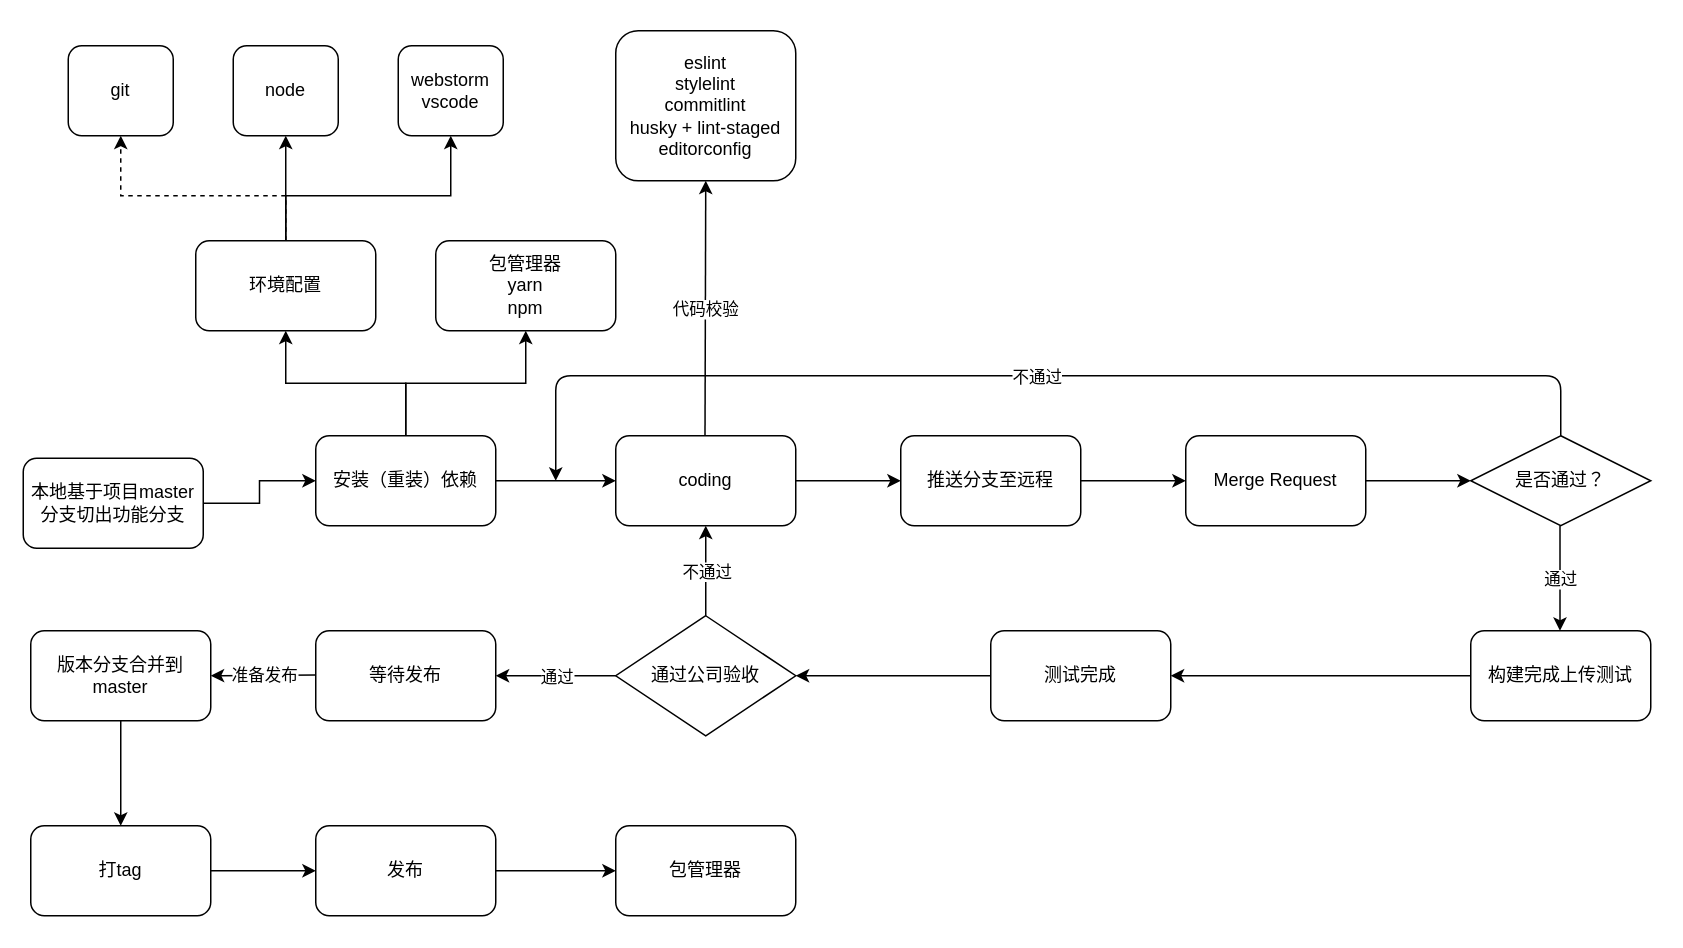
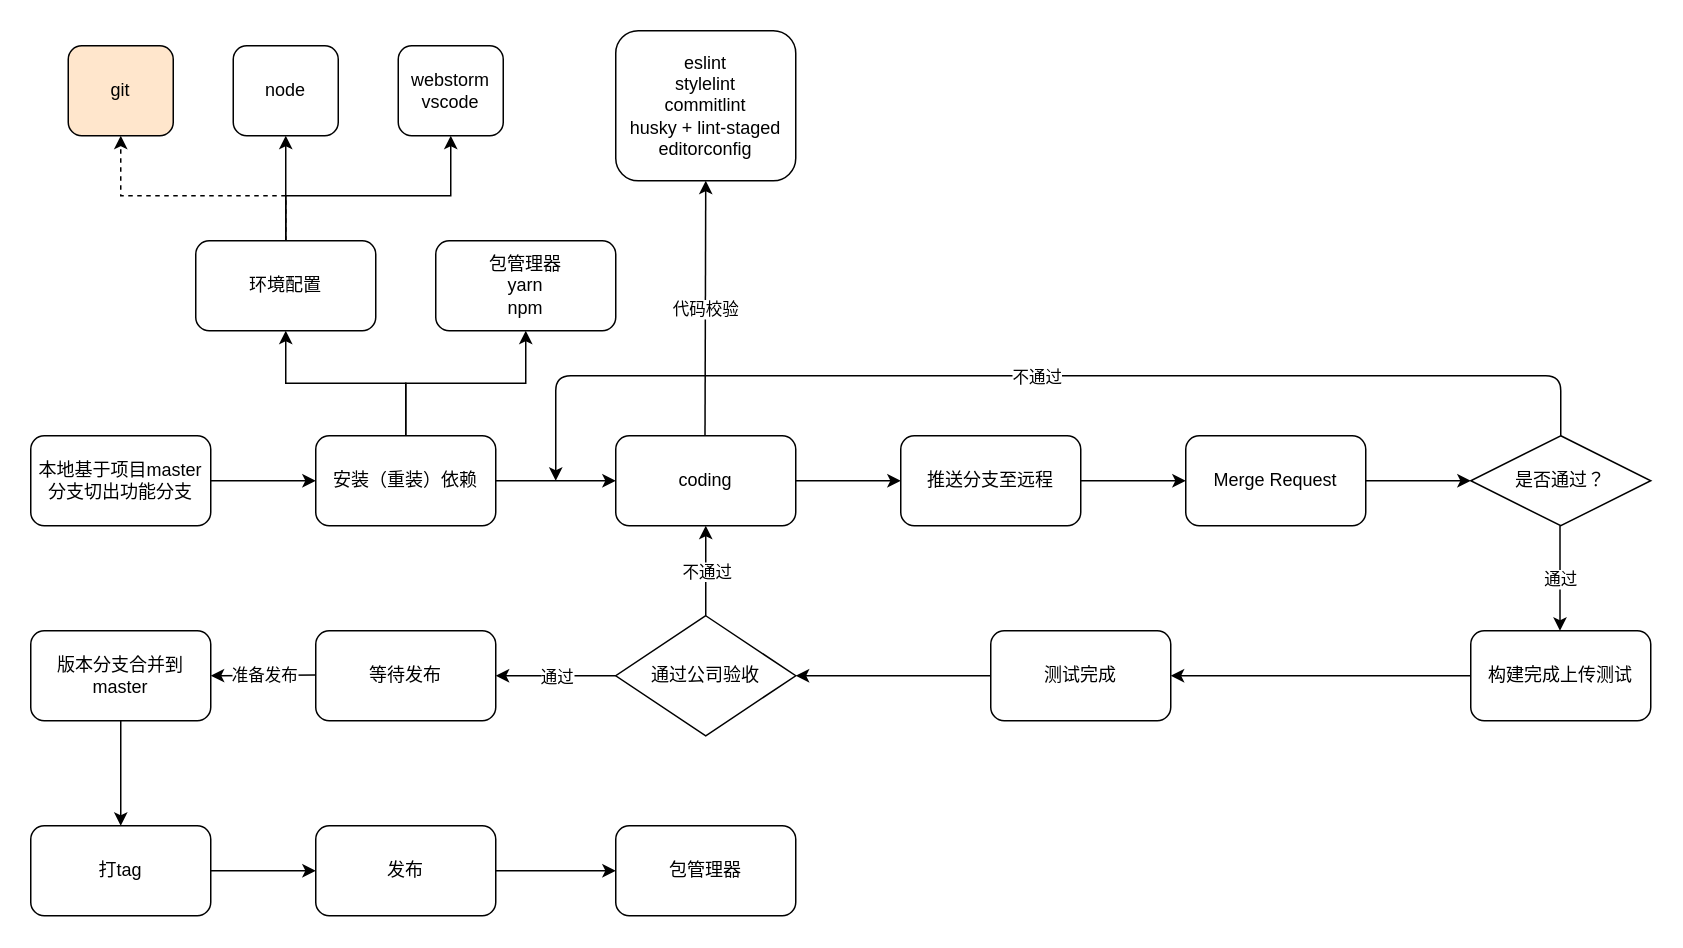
- <mxCell id="13" value="git" style="rounded=1;whiteSpace=wrap;html=1;" parent="1" vertex="1"><mxGeometry x="45" y="30" width="70" height="60" as="geometry" /></mxCell>
+ <mxCell id="13" value="git" style="rounded=1;whiteSpace=wrap;html=1;fillColor=#ffe6cc;" parent="1" vertex="1"><mxGeometry x="45" y="30" width="70" height="60" as="geometry" /></mxCell>
- <mxCell id="3" value="本地基于项目master分支切出功能分支" style="rounded=1;whiteSpace=wrap;html=1;" parent="1" vertex="1"><mxGeometry x="15" y="305" width="120" height="60" as="geometry" /></mxCell>
+ <mxCell id="3" value="本地基于项目master分支切出功能分支" style="rounded=1;whiteSpace=wrap;html=1;" parent="1" vertex="1"><mxGeometry x="20" y="290" width="120" height="60" as="geometry" /></mxCell>
